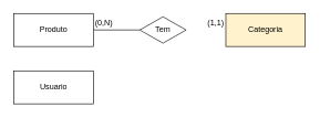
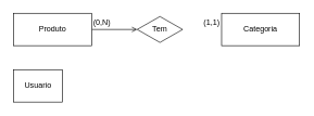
- <mxCell id="2" style="edgeStyle=none;html=1;exitX=1;exitY=0.5;exitDx=0;exitDy=0;entryX=0;entryY=0.5;entryDx=0;entryDy=0;endArrow=none;endFill=0;" parent="1" source="3" target="5" edge="1"><mxGeometry relative="1" as="geometry" /></mxCell>
+ <mxCell id="2" style="edgeStyle=none;html=1;exitX=1;exitY=0.5;exitDx=0;exitDy=0;entryX=0;entryY=0.5;entryDx=0;entryDy=0;endArrow=open;endFill=0;" parent="1" source="3" target="5" edge="1"><mxGeometry relative="1" as="geometry" /></mxCell>
- <mxCell id="4" value="Categoria" style="whiteSpace=wrap;html=1;align=center;fillColor=#fff2cc;" parent="1" vertex="1"><mxGeometry x="340" y="20" width="120" height="50" as="geometry" /></mxCell>
+ <mxCell id="4" value="Categoria" style="whiteSpace=wrap;html=1;align=center;" parent="1" vertex="1"><mxGeometry x="340" y="20" width="120" height="50" as="geometry" /></mxCell>
- <mxCell id="8" value="Usuario" style="whiteSpace=wrap;html=1;align=center;" vertex="1" parent="1"><mxGeometry x="20" y="107" width="120" height="50" as="geometry" /></mxCell>
+ <mxCell id="8" value="Usuario" style="whiteSpace=wrap;html=1;align=center;" vertex="1" parent="1"><mxGeometry x="20" y="107" width="75" height="50" as="geometry" /></mxCell>
